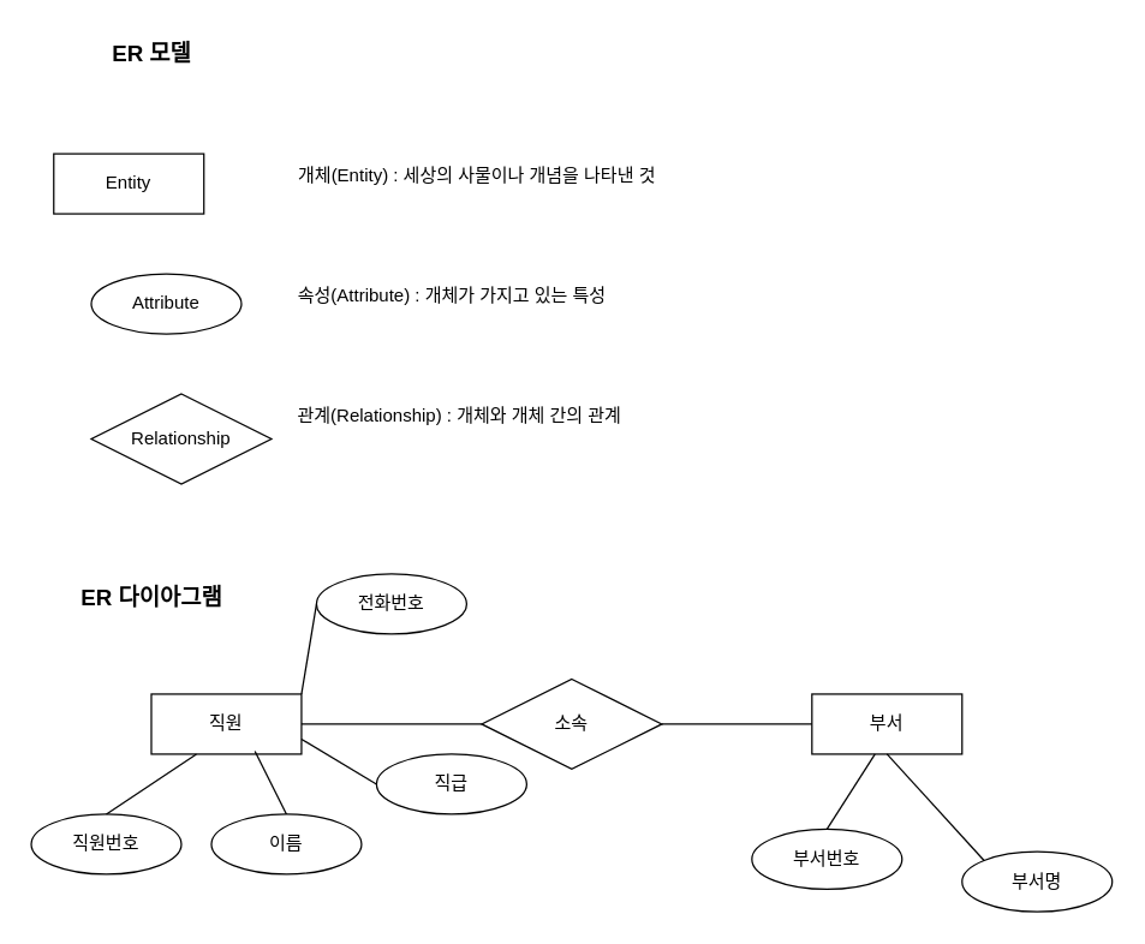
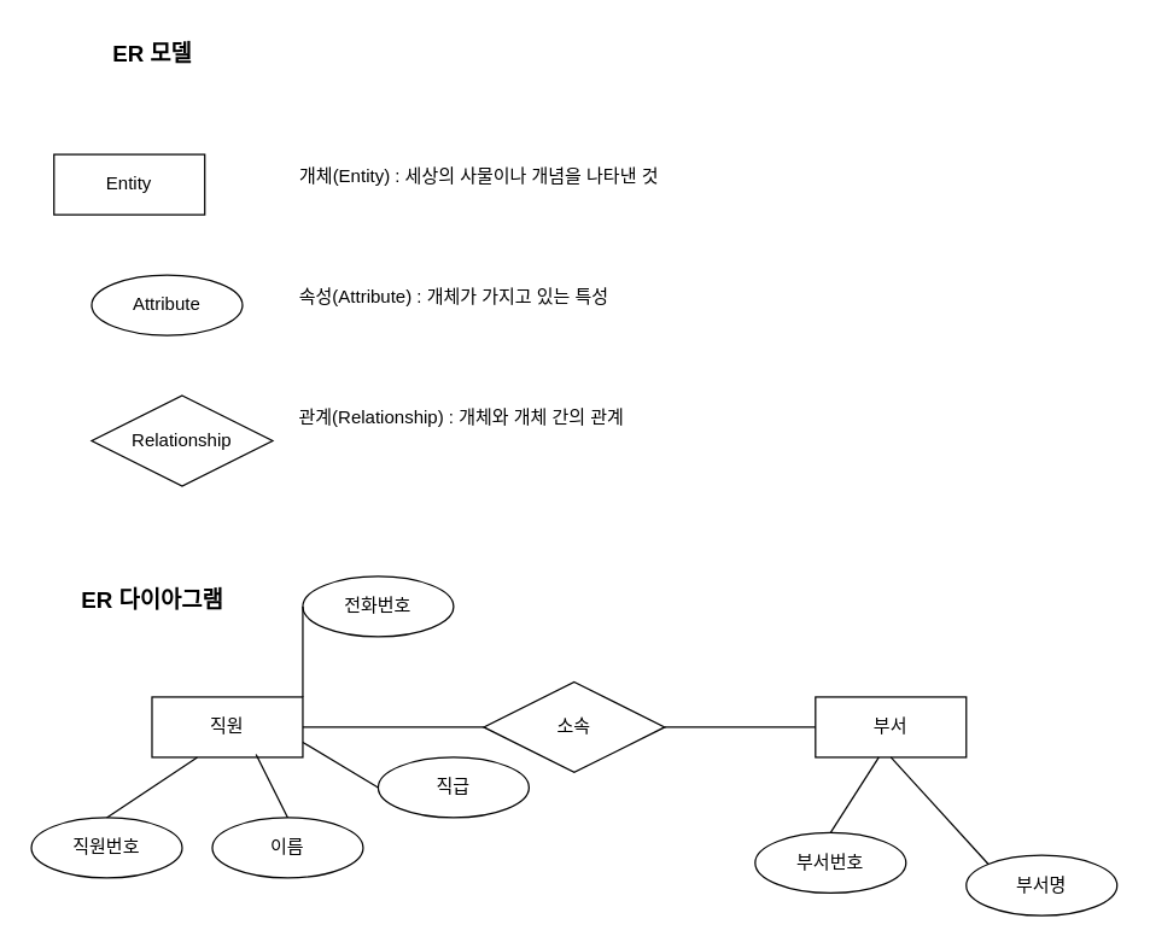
- <mxCell id="11" value="전화번호" style="ellipse;whiteSpace=wrap;html=1;align=center;" vertex="1" parent="1"><mxGeometry x="210" y="382" width="100" height="40" as="geometry" /></mxCell>
+ <mxCell id="11" value="전화번호" style="ellipse;whiteSpace=wrap;html=1;align=center;" vertex="1" parent="1"><mxGeometry x="200" y="382" width="100" height="40" as="geometry" /></mxCell>
